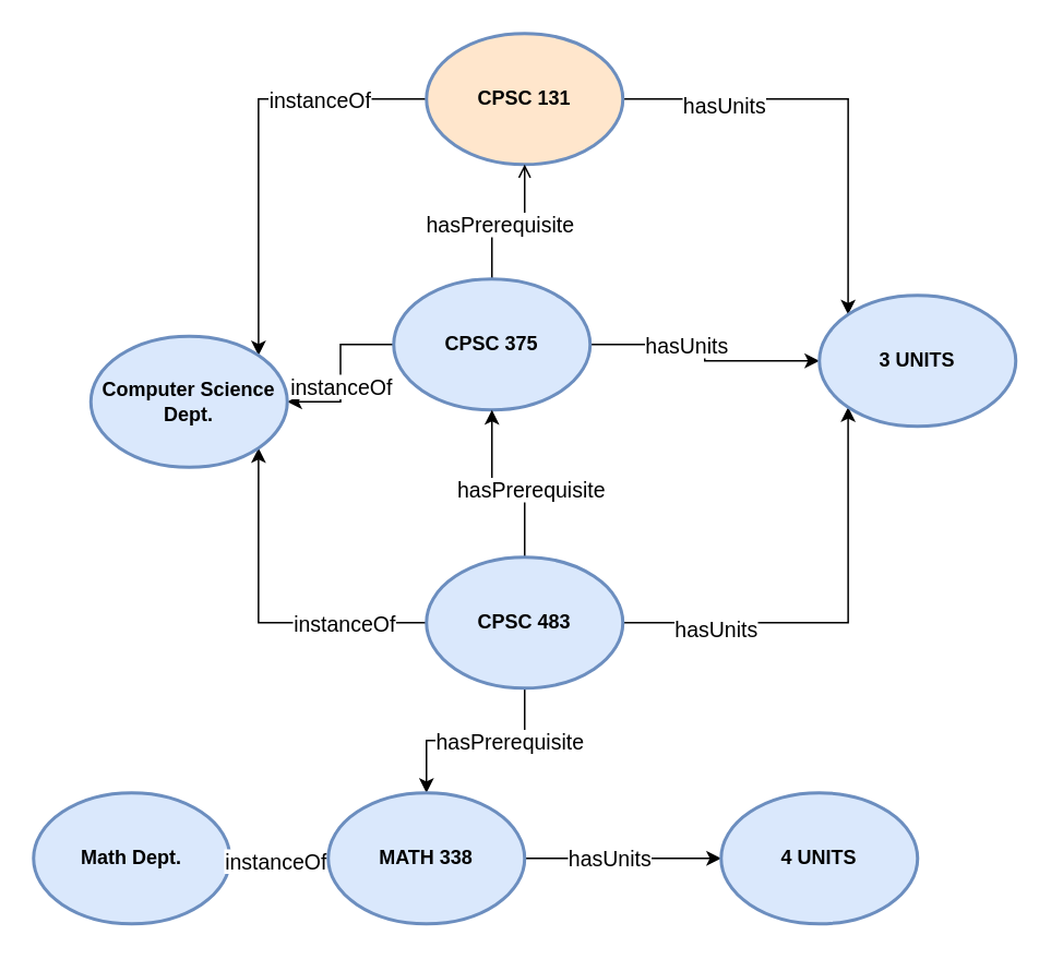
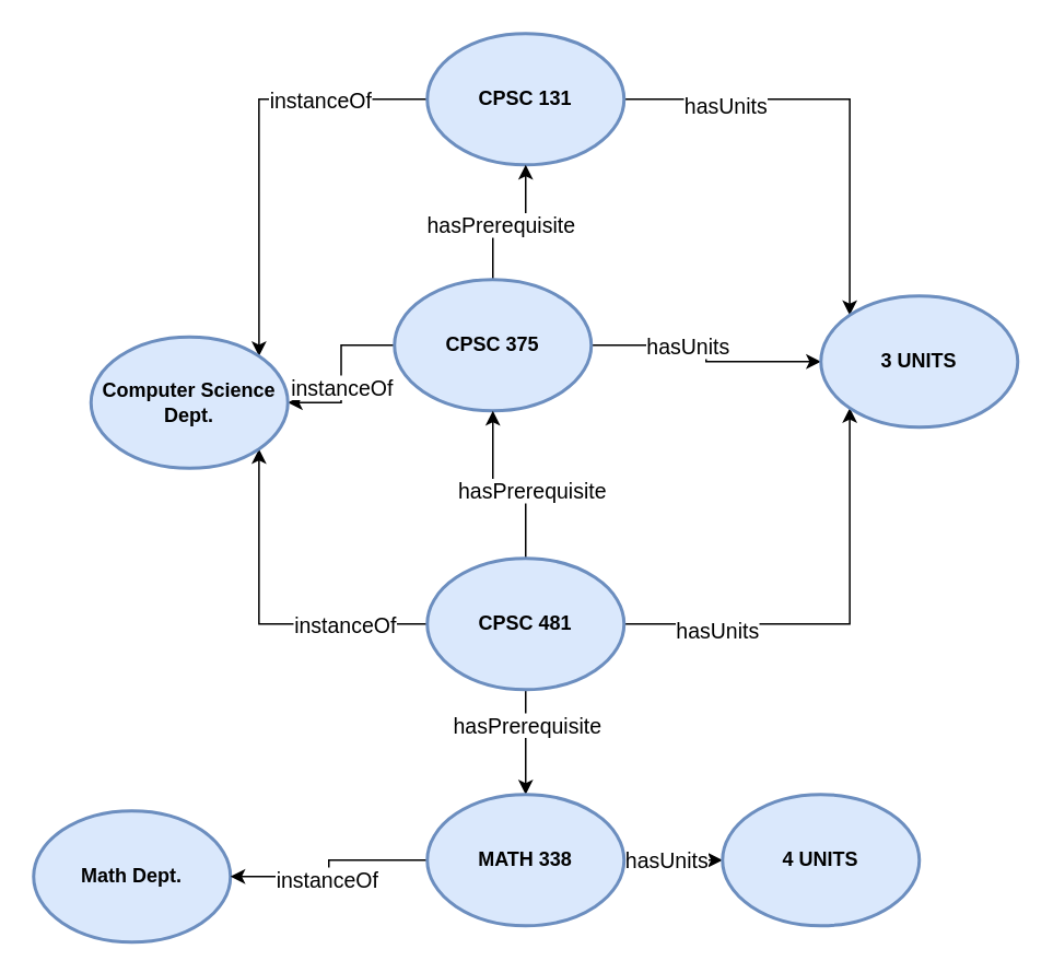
- <mxCell id="6" value="CPSC 131" style="ellipse;whiteSpace=wrap;html=1;fillColor=#ffe6cc;strokeColor=#6c8ebf;strokeWidth=2;fontStyle=1;" vertex="1" parent="1"><mxGeometry x="260" y="20" width="120" height="80" as="geometry" /></mxCell>
+ <mxCell id="6" value="CPSC 131" style="ellipse;whiteSpace=wrap;html=1;fillColor=#dae8fc;strokeColor=#6c8ebf;strokeWidth=2;fontStyle=1" vertex="1" parent="1"><mxGeometry x="260" y="20" width="120" height="80" as="geometry" /></mxCell>
- <mxCell id="11" style="edgeStyle=orthogonalEdgeStyle;rounded=0;orthogonalLoop=1;jettySize=auto;html=1;entryX=0.5;entryY=1;entryDx=0;entryDy=0;endArrow=open;" edge="1" parent="1" source="13" target="6"><mxGeometry relative="1" as="geometry" /></mxCell>
+ <mxCell id="11" style="edgeStyle=orthogonalEdgeStyle;rounded=0;orthogonalLoop=1;jettySize=auto;html=1;entryX=0.5;entryY=1;entryDx=0;entryDy=0;" edge="1" parent="1" source="13" target="6"><mxGeometry relative="1" as="geometry" /></mxCell>
- <mxCell id="22" value="CPSC 483" style="ellipse;whiteSpace=wrap;html=1;fillColor=#dae8fc;strokeColor=#6c8ebf;strokeWidth=2;fontStyle=1" vertex="1" parent="1"><mxGeometry x="260" y="340" width="120" height="80" as="geometry" /></mxCell>
+ <mxCell id="22" value="CPSC 481" style="ellipse;whiteSpace=wrap;html=1;fillColor=#dae8fc;strokeColor=#6c8ebf;strokeWidth=2;fontStyle=1" vertex="1" parent="1"><mxGeometry x="260" y="340" width="120" height="80" as="geometry" /></mxCell>
- <mxCell id="24" value="Math Dept." style="ellipse;whiteSpace=wrap;html=1;fillColor=#dae8fc;strokeColor=#6c8ebf;strokeWidth=2;fontStyle=1" vertex="1" parent="1"><mxGeometry x="20" y="484" width="120" height="80" as="geometry" /></mxCell>
+ <mxCell id="24" value="Math Dept." style="ellipse;whiteSpace=wrap;html=1;fillColor=#dae8fc;strokeColor=#6c8ebf;strokeWidth=2;fontStyle=1" vertex="1" parent="1"><mxGeometry x="20" y="494" width="120" height="80" as="geometry" /></mxCell>
- <mxCell id="29" value="MATH 338" style="ellipse;whiteSpace=wrap;html=1;fillColor=#dae8fc;strokeColor=#6c8ebf;strokeWidth=2;fontStyle=1" vertex="1" parent="1"><mxGeometry x="200" y="484" width="120" height="80" as="geometry" /></mxCell>
+ <mxCell id="29" value="MATH 338" style="ellipse;whiteSpace=wrap;html=1;fillColor=#dae8fc;strokeColor=#6c8ebf;strokeWidth=2;fontStyle=1" vertex="1" parent="1"><mxGeometry x="260" y="484" width="120" height="80" as="geometry" /></mxCell>
